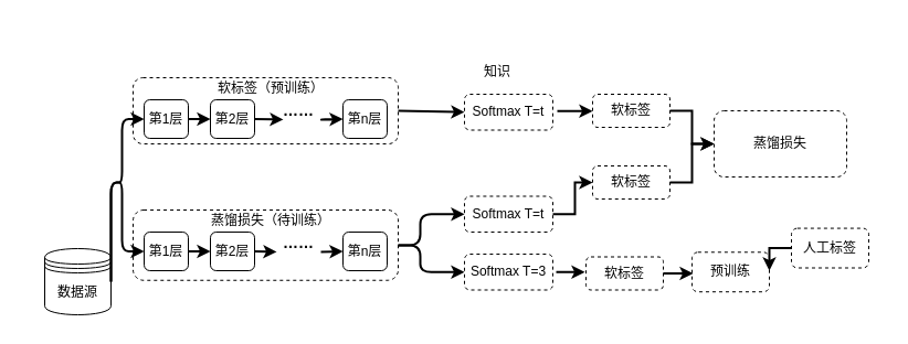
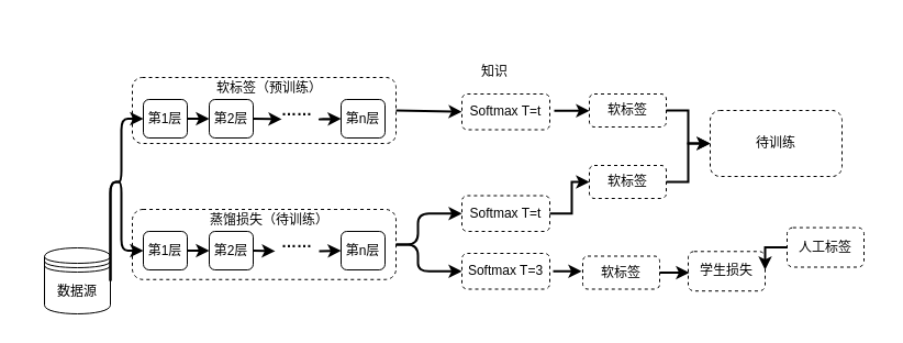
- <mxCell id="37" value="蒸馏损失" style="rounded=1;whiteSpace=wrap;html=1;dashed=1;gradientColor=none;fillColor=none;" parent="2" vertex="1"><mxGeometry x="626" y="80" width="120" height="60" as="geometry" /></mxCell>
+ <mxCell id="37" value="待训练" style="rounded=1;whiteSpace=wrap;html=1;dashed=1;gradientColor=none;fillColor=none;" parent="2" vertex="1"><mxGeometry x="626" y="80" width="120" height="60" as="geometry" /></mxCell>
- <mxCell id="34" value="预训练" style="rounded=1;whiteSpace=wrap;html=1;dashed=1;gradientColor=none;fillColor=none;" parent="2" vertex="1"><mxGeometry x="606" y="208.28" width="70" height="35.93" as="geometry" /></mxCell>
+ <mxCell id="34" value="学生损失" style="rounded=1;whiteSpace=wrap;html=1;dashed=1;gradientColor=none;fillColor=none;" parent="2" vertex="1"><mxGeometry x="606" y="208.28" width="70" height="35.93" as="geometry" /></mxCell>
